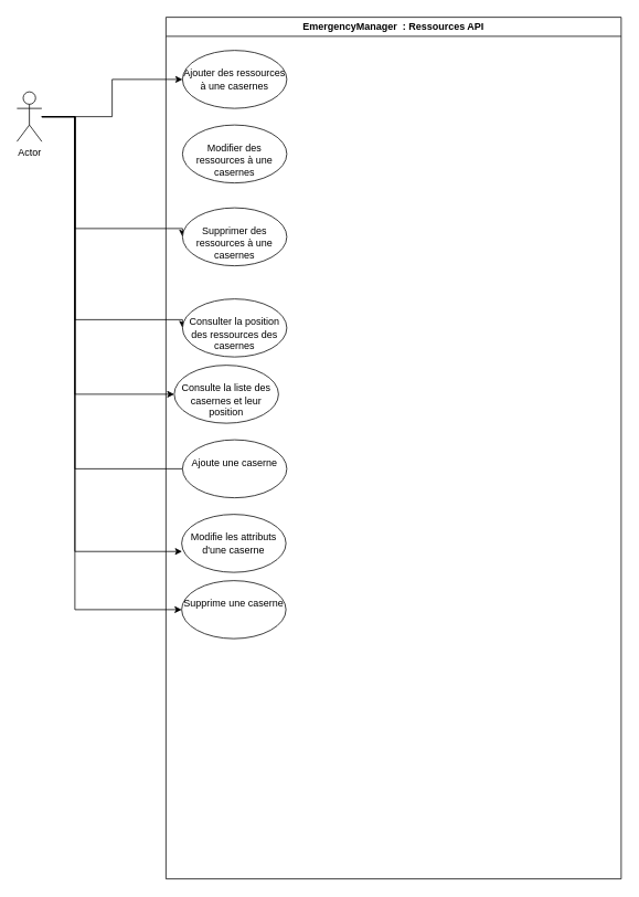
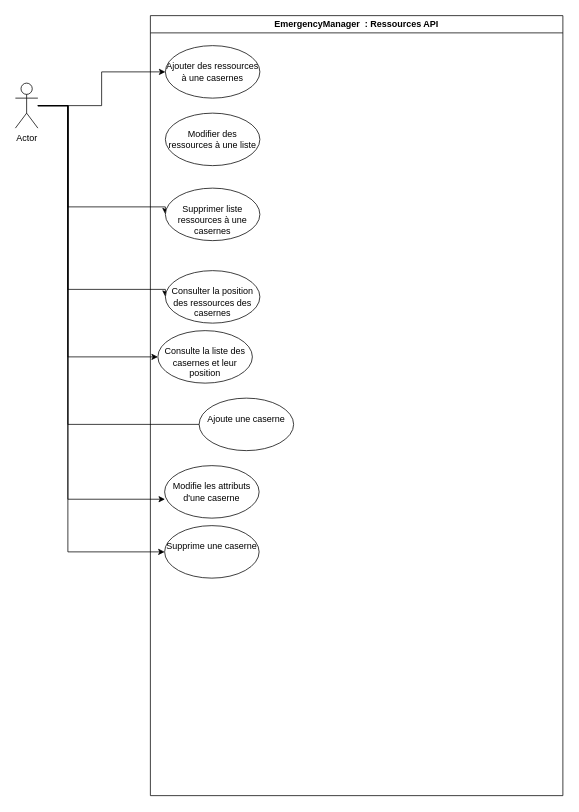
- <mxCell id="13" value="&lt;br&gt;Modifier des ressources à une casernes" style="ellipse;whiteSpace=wrap;html=1;verticalAlign=top;" vertex="1" parent="10"><mxGeometry x="20" y="130" width="126" height="70" as="geometry" /></mxCell>
+ <mxCell id="13" value="&lt;br&gt;Modifier des ressources à une liste" style="ellipse;whiteSpace=wrap;html=1;verticalAlign=top;" vertex="1" parent="10"><mxGeometry x="20" y="130" width="126" height="70" as="geometry" /></mxCell>
- <mxCell id="11" value="&lt;br&gt;Supprimer des ressources à une casernes" style="ellipse;whiteSpace=wrap;html=1;verticalAlign=top;" vertex="1" parent="10"><mxGeometry x="20" y="230" width="126" height="70" as="geometry" /></mxCell>
+ <mxCell id="11" value="&lt;br&gt;Supprimer liste ressources à une casernes" style="ellipse;whiteSpace=wrap;html=1;verticalAlign=top;" vertex="1" parent="10"><mxGeometry x="20" y="230" width="126" height="70" as="geometry" /></mxCell>
- <mxCell id="16" value="&lt;br&gt;Ajoute une caserne" style="ellipse;whiteSpace=wrap;html=1;verticalAlign=top;" vertex="1" parent="10"><mxGeometry x="20" y="510" width="126" height="70" as="geometry" /></mxCell>
+ <mxCell id="16" value="&lt;br&gt;Ajoute une caserne" style="ellipse;whiteSpace=wrap;html=1;verticalAlign=top;" vertex="1" parent="10"><mxGeometry x="65" y="510" width="126" height="70" as="geometry" /></mxCell>
